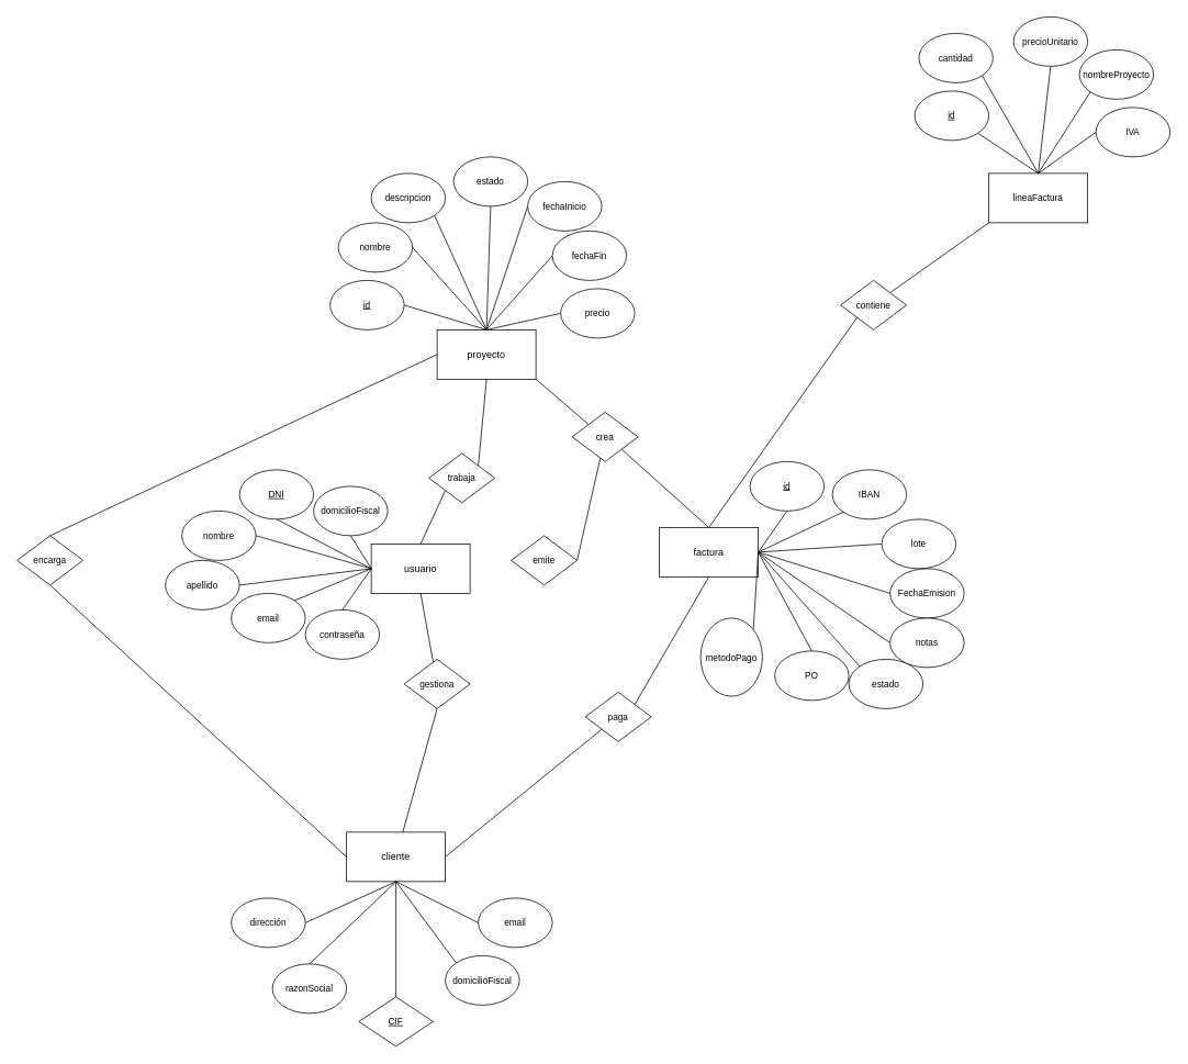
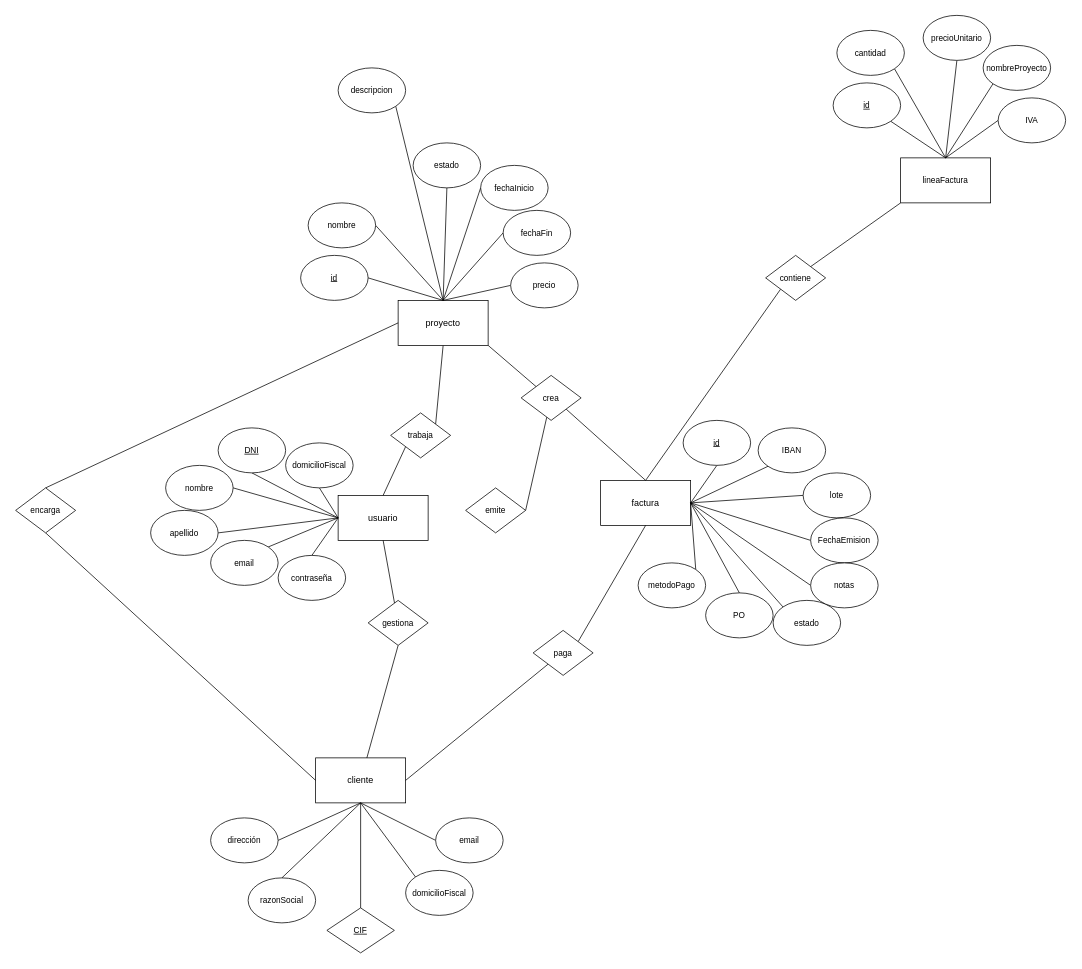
- <mxCell id="32" value="descripcion" style="ellipse;whiteSpace=wrap;html=1;fontFamily=Helvetica;fontSize=11;fontColor=default;labelBackgroundColor=default;" vertex="1" parent="1"><mxGeometry x="450" y="210" width="90" height="60" as="geometry" /></mxCell>
+ <mxCell id="32" value="descripcion" style="ellipse;whiteSpace=wrap;html=1;fontFamily=Helvetica;fontSize=11;fontColor=default;labelBackgroundColor=default;" vertex="1" parent="1"><mxGeometry x="450" y="90" width="90" height="60" as="geometry" /></mxCell>
- <mxCell id="70" value="metodoPago" style="ellipse;whiteSpace=wrap;html=1;fontFamily=Helvetica;fontSize=11;fontColor=default;labelBackgroundColor=default;" vertex="1" parent="1"><mxGeometry x="850" y="750" width="75" height="95" as="geometry" /></mxCell>
+ <mxCell id="70" value="metodoPago" style="ellipse;whiteSpace=wrap;html=1;fontFamily=Helvetica;fontSize=11;fontColor=default;labelBackgroundColor=default;" vertex="1" parent="1"><mxGeometry x="850" y="750" width="90" height="60" as="geometry" /></mxCell>
